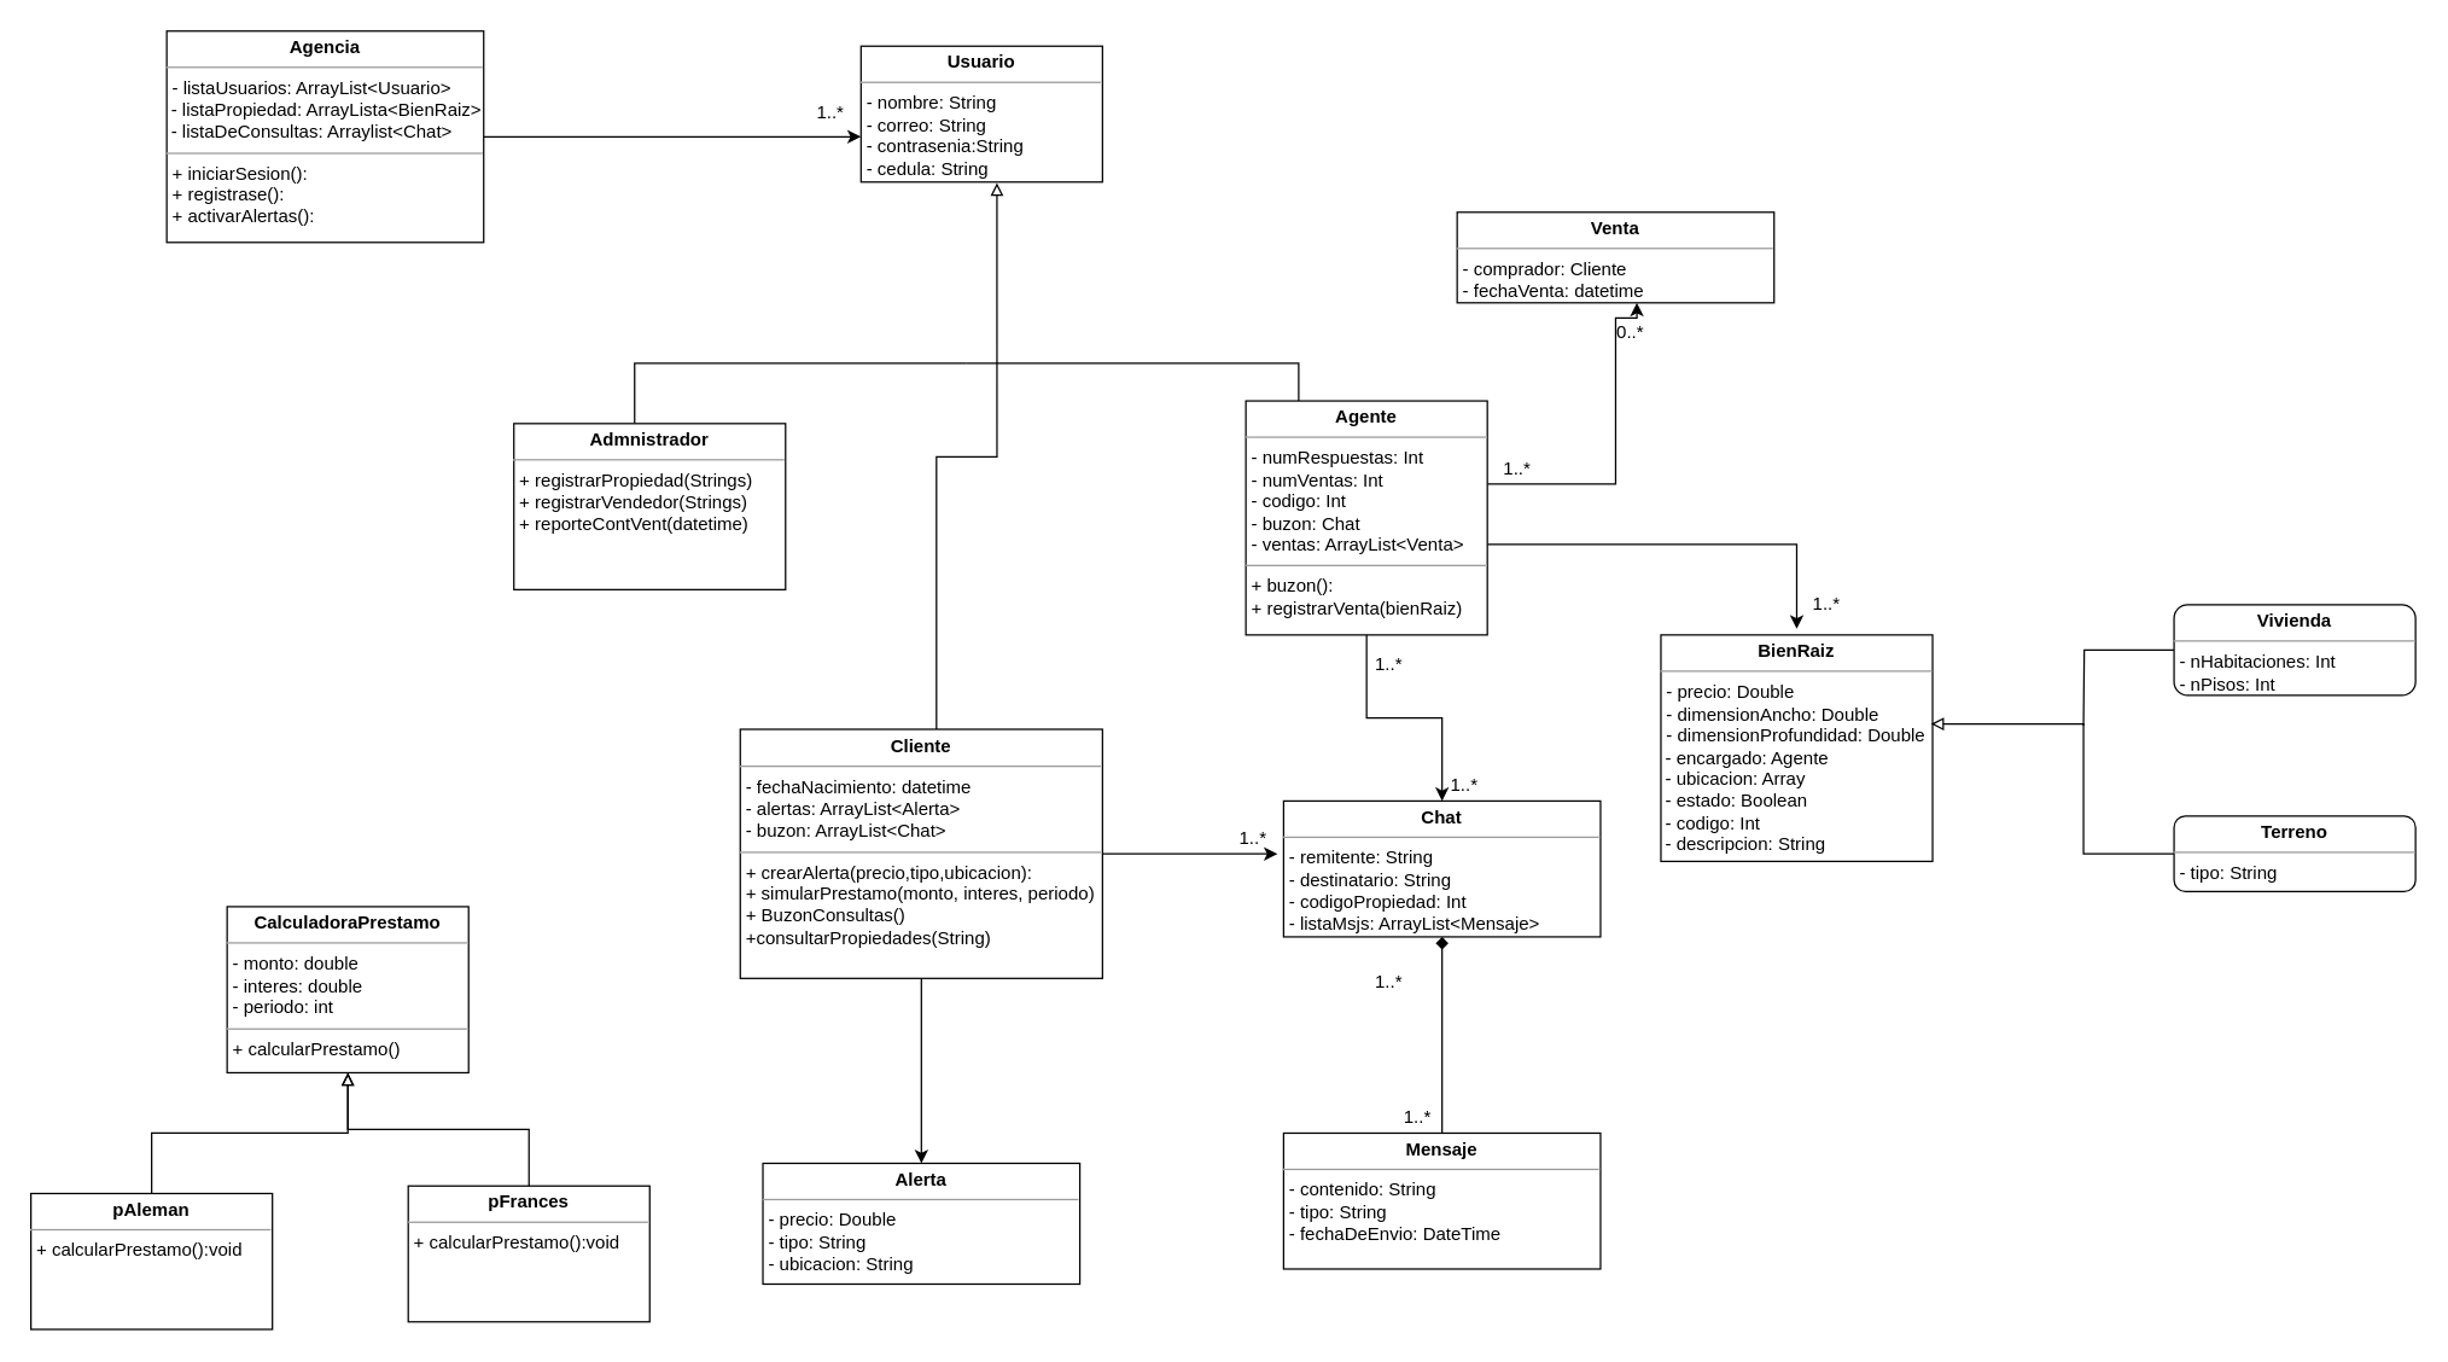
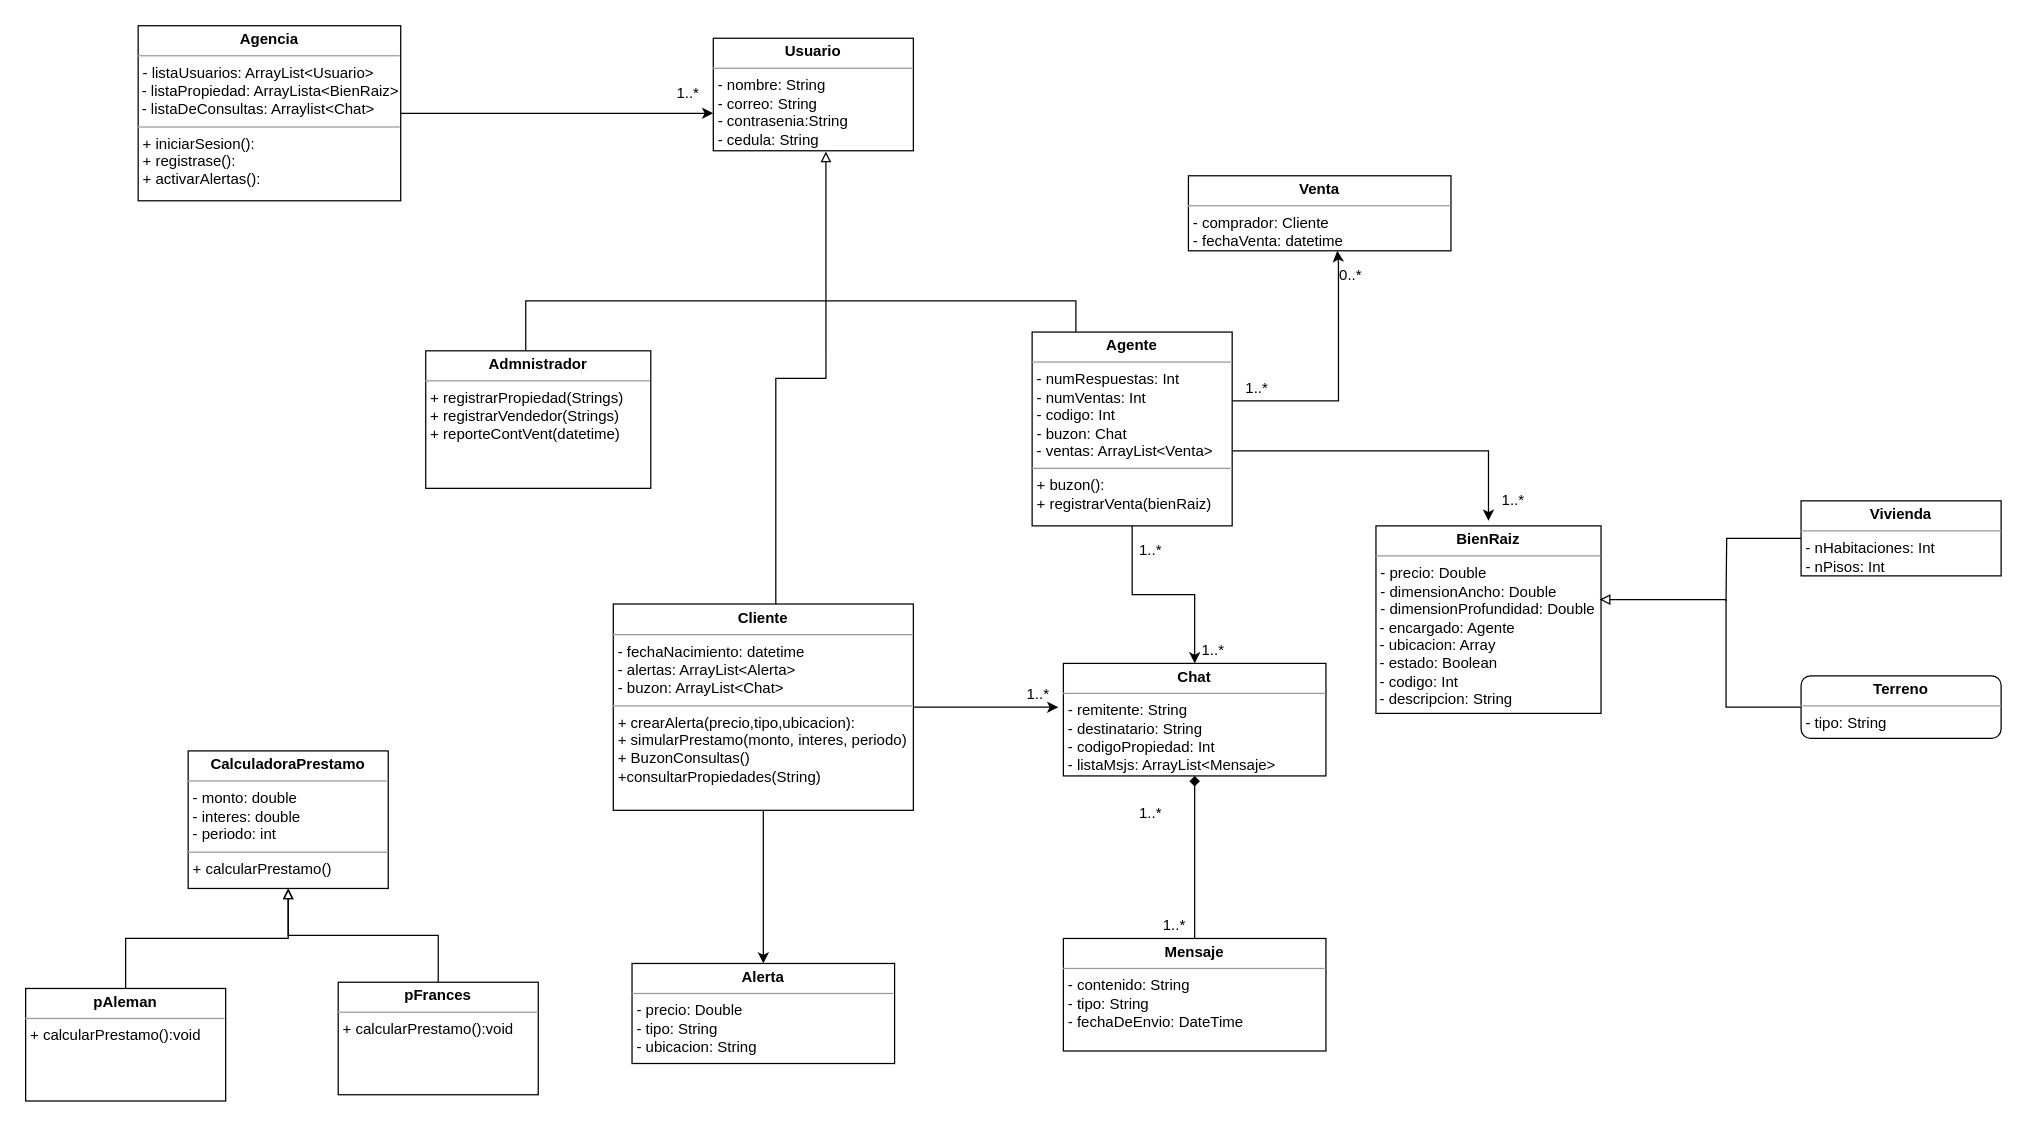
- <mxCell id="25" value="&lt;p style=&quot;margin: 0px ; margin-top: 4px ; text-align: center&quot;&gt;&lt;b&gt;Venta&lt;/b&gt;&lt;/p&gt;&lt;hr size=&quot;1&quot;&gt;&lt;p style=&quot;margin: 0px 0px 0px 4px&quot;&gt;- comprador: Cliente&lt;/p&gt;&lt;p style=&quot;margin: 0px 0px 0px 4px&quot;&gt;- fechaVenta: datetime&lt;/p&gt;" style="verticalAlign=top;align=left;overflow=fill;fontSize=12;fontFamily=Helvetica;html=1;" parent="1" vertex="1"><mxGeometry x="965" y="140" width="210" height="60" as="geometry" /></mxCell>
+ <mxCell id="25" value="&lt;p style=&quot;margin: 0px ; margin-top: 4px ; text-align: center&quot;&gt;&lt;b&gt;Venta&lt;/b&gt;&lt;/p&gt;&lt;hr size=&quot;1&quot;&gt;&lt;p style=&quot;margin: 0px 0px 0px 4px&quot;&gt;- comprador: Cliente&lt;/p&gt;&lt;p style=&quot;margin: 0px 0px 0px 4px&quot;&gt;- fechaVenta: datetime&lt;/p&gt;" style="verticalAlign=top;align=left;overflow=fill;fontSize=12;fontFamily=Helvetica;html=1;" parent="1" vertex="1"><mxGeometry x="950" y="140" width="210" height="60" as="geometry" /></mxCell>
- <mxCell id="29" value="&lt;p style=&quot;margin: 0px ; margin-top: 4px ; text-align: center&quot;&gt;&lt;b&gt;Vivienda&lt;/b&gt;&lt;/p&gt;&lt;hr size=&quot;1&quot;&gt;&lt;p style=&quot;margin: 0px 0px 0px 4px&quot;&gt;- nHabitaciones: Int&lt;/p&gt;&lt;p style=&quot;margin: 0px 0px 0px 4px&quot;&gt;- nPisos: Int&lt;/p&gt;&lt;hr size=&quot;1&quot;&gt;&lt;p style=&quot;margin: 0px ; margin-left: 4px&quot;&gt;&lt;br&gt;&lt;/p&gt;" style="verticalAlign=top;align=left;overflow=fill;fontSize=12;fontFamily=Helvetica;html=1;rounded=1;" parent="1" vertex="1"><mxGeometry x="1440" y="400" width="160" height="60" as="geometry" /></mxCell>
+ <mxCell id="29" value="&lt;p style=&quot;margin: 0px ; margin-top: 4px ; text-align: center&quot;&gt;&lt;b&gt;Vivienda&lt;/b&gt;&lt;/p&gt;&lt;hr size=&quot;1&quot;&gt;&lt;p style=&quot;margin: 0px 0px 0px 4px&quot;&gt;- nHabitaciones: Int&lt;/p&gt;&lt;p style=&quot;margin: 0px 0px 0px 4px&quot;&gt;- nPisos: Int&lt;/p&gt;&lt;hr size=&quot;1&quot;&gt;&lt;p style=&quot;margin: 0px ; margin-left: 4px&quot;&gt;&lt;br&gt;&lt;/p&gt;" style="verticalAlign=top;align=left;overflow=fill;fontSize=12;fontFamily=Helvetica;html=1;" parent="1" vertex="1"><mxGeometry x="1440" y="400" width="160" height="60" as="geometry" /></mxCell>
